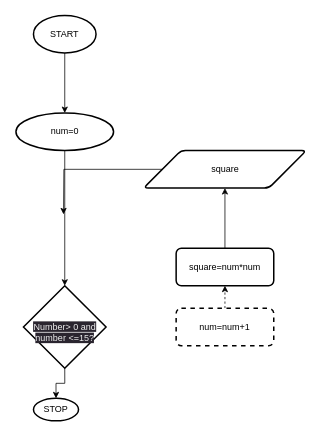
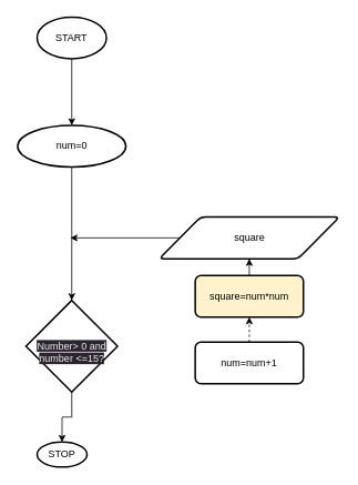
- <mxCell id="13" value="square" style="shape=parallelogram;html=1;strokeWidth=2;perimeter=parallelogramPerimeter;whiteSpace=wrap;rounded=1;arcSize=12;size=0.23;" vertex="1" parent="1"><mxGeometry x="190.67" y="200" width="216.67" height="50" as="geometry" /></mxCell>
+ <mxCell id="13" value="square" style="shape=parallelogram;html=1;strokeWidth=2;perimeter=parallelogramPerimeter;whiteSpace=wrap;rounded=1;arcSize=12;size=0.23;" vertex="1" parent="1"><mxGeometry x="190.67" y="260" width="216.67" height="50" as="geometry" /></mxCell>
- <mxCell id="11" value="square=num*num" style="rounded=1;whiteSpace=wrap;html=1;absoluteArcSize=1;arcSize=14;strokeWidth=2;" vertex="1" parent="1"><mxGeometry x="234" y="330" width="130" height="50" as="geometry" /></mxCell>
+ <mxCell id="11" value="square=num*num" style="rounded=1;whiteSpace=wrap;html=1;absoluteArcSize=1;arcSize=14;strokeWidth=2;fillColor=#fff2cc;" vertex="1" parent="1"><mxGeometry x="234" y="330" width="130" height="50" as="geometry" /></mxCell>
- <mxCell id="5" value="&lt;br&gt;&lt;span style=&quot;color: rgb(240, 240, 240); font-family: Helvetica; font-size: 12px; font-style: normal; font-variant-ligatures: normal; font-variant-caps: normal; font-weight: 400; letter-spacing: normal; orphans: 2; text-align: center; text-indent: 0px; text-transform: none; widows: 2; word-spacing: 0px; -webkit-text-stroke-width: 0px; background-color: rgb(42, 37, 47); text-decoration-thickness: initial; text-decoration-style: initial; text-decoration-color: initial; float: none; display: inline !important;&quot;&gt;Number&amp;gt; 0 and number &amp;lt;=15?&lt;/span&gt;&lt;br&gt;" style="strokeWidth=2;html=1;shape=mxgraph.flowchart.decision;whiteSpace=wrap;" vertex="1" parent="1"><mxGeometry x="30.66" y="380" width="110" height="110" as="geometry" /></mxCell>
+ <mxCell id="5" value="&lt;br&gt;&lt;span style=&quot;color: rgb(240, 240, 240); font-family: Helvetica; font-size: 12px; font-style: normal; font-variant-ligatures: normal; font-variant-caps: normal; font-weight: 400; letter-spacing: normal; orphans: 2; text-align: center; text-indent: 0px; text-transform: none; widows: 2; word-spacing: 0px; -webkit-text-stroke-width: 0px; background-color: rgb(42, 37, 47); text-decoration-thickness: initial; text-decoration-style: initial; text-decoration-color: initial; float: none; display: inline !important;&quot;&gt;Number&amp;gt; 0 and number &amp;lt;=15?&lt;/span&gt;&lt;br&gt;" style="strokeWidth=2;html=1;shape=mxgraph.flowchart.decision;whiteSpace=wrap;" vertex="1" parent="1"><mxGeometry x="30.66" y="360" width="110" height="110" as="geometry" /></mxCell>
- <mxCell id="9" value="num=num+1" style="rounded=1;whiteSpace=wrap;html=1;absoluteArcSize=1;arcSize=14;strokeWidth=2;dashed=1;" vertex="1" parent="1"><mxGeometry x="234" y="410" width="130" height="50" as="geometry" /></mxCell>
+ <mxCell id="9" value="num=num+1" style="rounded=1;whiteSpace=wrap;html=1;absoluteArcSize=1;arcSize=14;strokeWidth=2;" vertex="1" parent="1"><mxGeometry x="234" y="410" width="130" height="50" as="geometry" /></mxCell>
